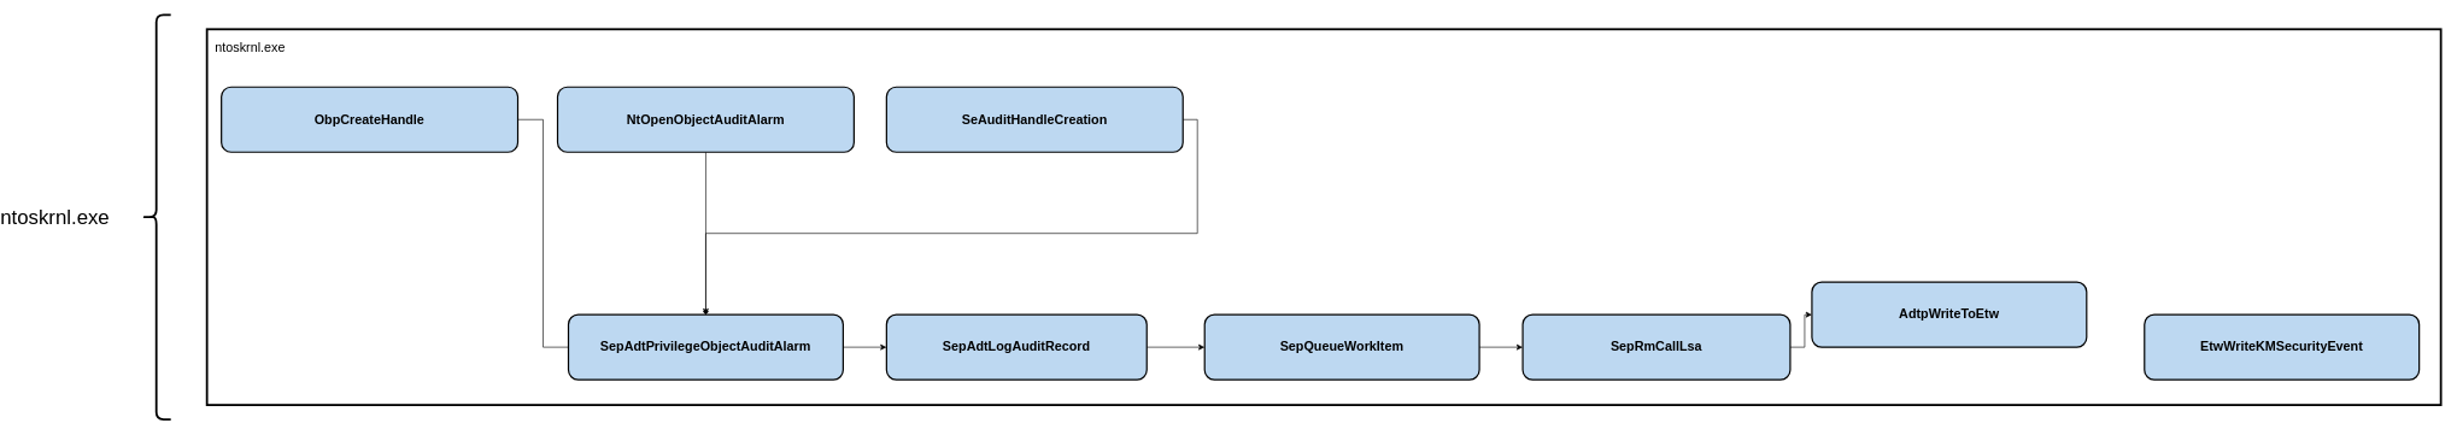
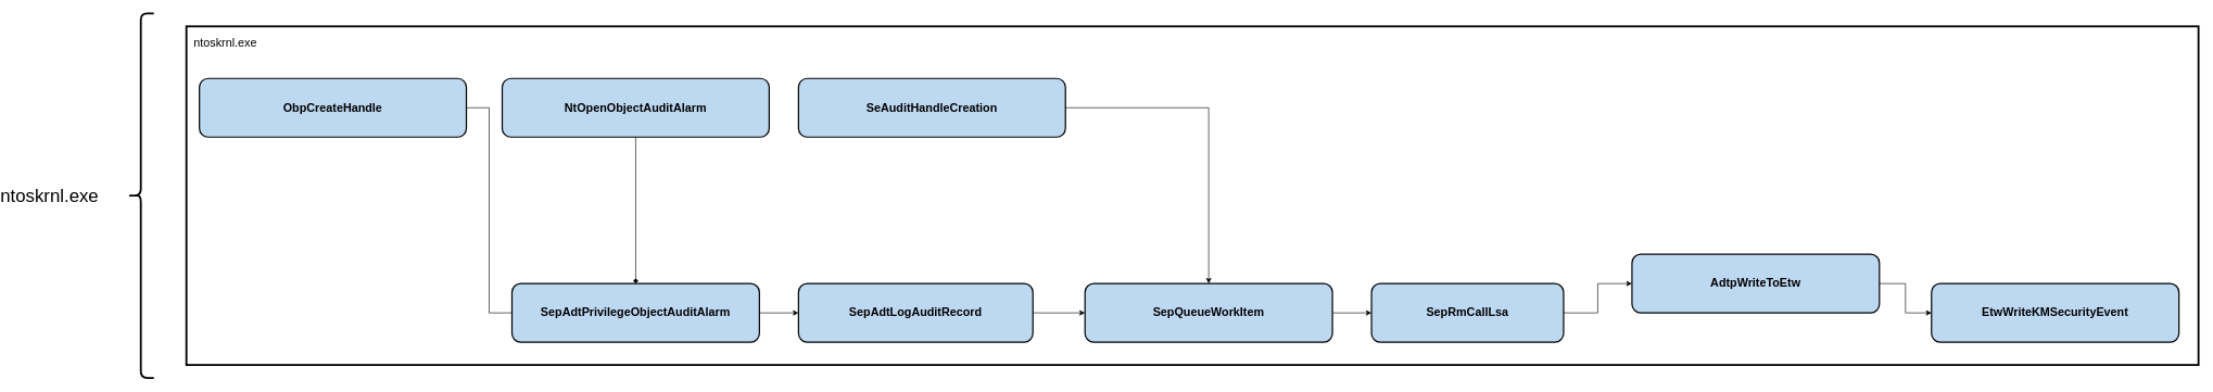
- <mxCell id="21" style="edgeStyle=orthogonalEdgeStyle;rounded=0;orthogonalLoop=1;jettySize=auto;html=1;exitX=1;exitY=0.5;exitDx=0;exitDy=0;" edge="1" parent="1" source="22" target="10"><mxGeometry relative="1" as="geometry" /></mxCell>
+ <mxCell id="21" style="edgeStyle=orthogonalEdgeStyle;rounded=0;orthogonalLoop=1;jettySize=auto;html=1;exitX=1;exitY=0.5;exitDx=0;exitDy=0;" edge="1" parent="1" source="22" target="8"><mxGeometry relative="1" as="geometry" /></mxCell>
+ <mxCell id="15" style="edgeStyle=orthogonalEdgeStyle;rounded=0;orthogonalLoop=1;jettySize=auto;html=1;entryX=0;entryY=0.5;entryDx=0;entryDy=0;" edge="1" parent="1" source="16" target="17"><mxGeometry relative="1" as="geometry" /></mxCell>
- <mxCell id="6" value="&lt;b&gt;SepRmCallLsa&lt;/b&gt;" style="rounded=1;whiteSpace=wrap;html=1;fontSize=18;strokeWidth=2;fillColor=#BDD8F1;" vertex="1" parent="1"><mxGeometry x="2080" y="435" width="370" height="90" as="geometry" /></mxCell>
+ <mxCell id="6" value="&lt;b&gt;SepRmCallLsa&lt;/b&gt;" style="rounded=1;whiteSpace=wrap;html=1;fontSize=18;strokeWidth=2;fillColor=#BDD8F1;" vertex="1" parent="1"><mxGeometry x="2080" y="435" width="295" height="90" as="geometry" /></mxCell>
